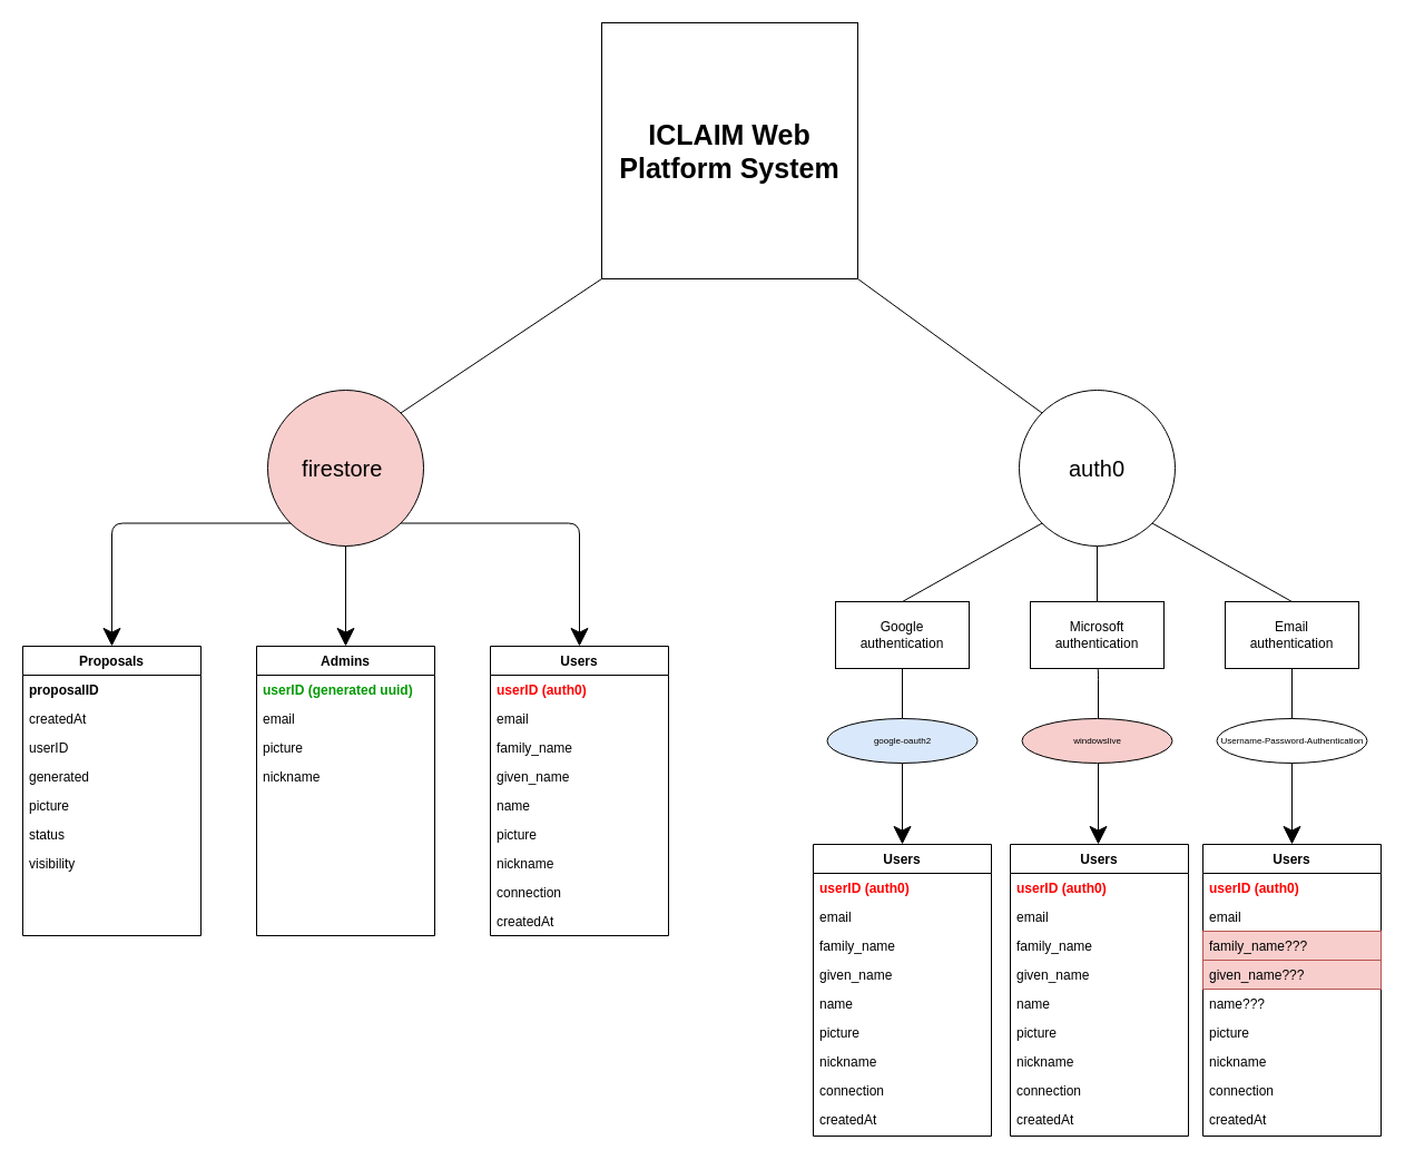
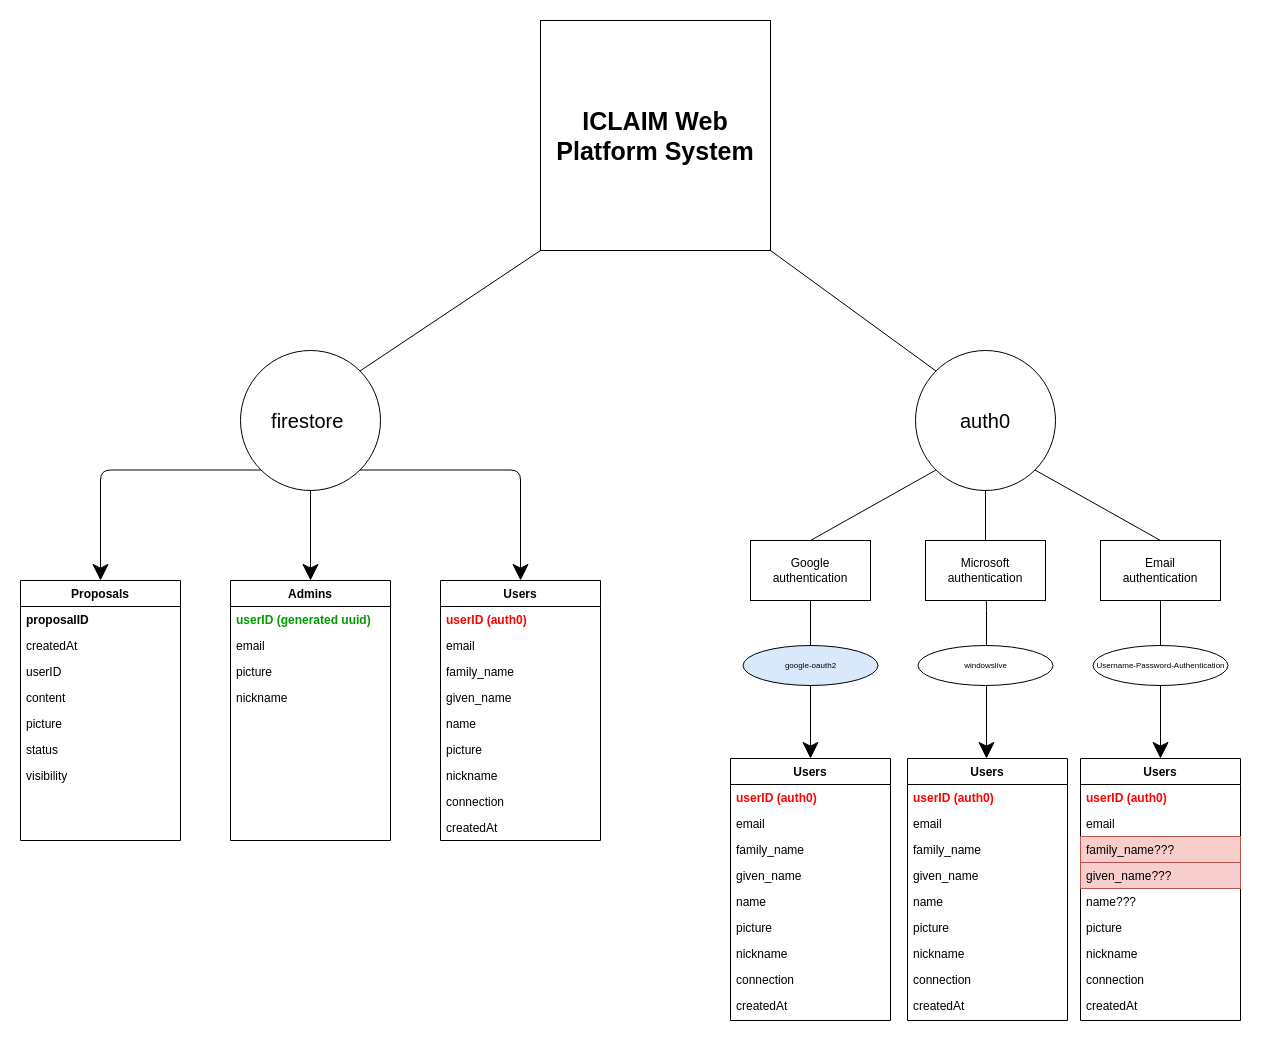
- <mxCell id="31" value="firestore&amp;nbsp;" style="ellipse;whiteSpace=wrap;html=1;aspect=fixed;hachureGap=4;pointerEvents=0;fontSize=20;fillColor=#f8cecc;" parent="1" vertex="1"><mxGeometry x="240" y="350" width="140" height="140" as="geometry" /></mxCell>
+ <mxCell id="31" value="firestore&amp;nbsp;" style="ellipse;whiteSpace=wrap;html=1;aspect=fixed;hachureGap=4;pointerEvents=0;fontSize=20;" parent="1" vertex="1"><mxGeometry x="240" y="350" width="140" height="140" as="geometry" /></mxCell>
- <mxCell id="48" value="&lt;font style=&quot;font-size: 8px&quot;&gt;windowslive&lt;/font&gt;" style="ellipse;whiteSpace=wrap;html=1;hachureGap=4;pointerEvents=0;fontSize=8;fillColor=#f8cecc;" parent="1" vertex="1"><mxGeometry x="917.5" y="645" width="135" height="40" as="geometry" /></mxCell>
+ <mxCell id="48" value="&lt;font style=&quot;font-size: 8px&quot;&gt;windowslive&lt;/font&gt;" style="ellipse;whiteSpace=wrap;html=1;hachureGap=4;pointerEvents=0;fontSize=8;" parent="1" vertex="1"><mxGeometry x="917.5" y="645" width="135" height="40" as="geometry" /></mxCell>
- <mxCell id="78" value="generated" style="text;align=left;verticalAlign=top;spacingLeft=4;spacingRight=4;overflow=hidden;rotatable=0;points=[[0,0.5],[1,0.5]];portConstraint=eastwest;rounded=0;shadow=0;html=0;" parent="74" vertex="1"><mxGeometry y="104" width="160" height="26" as="geometry" /></mxCell>
+ <mxCell id="78" value="content" style="text;align=left;verticalAlign=top;spacingLeft=4;spacingRight=4;overflow=hidden;rotatable=0;points=[[0,0.5],[1,0.5]];portConstraint=eastwest;rounded=0;shadow=0;html=0;" parent="74" vertex="1"><mxGeometry y="104" width="160" height="26" as="geometry" /></mxCell>
